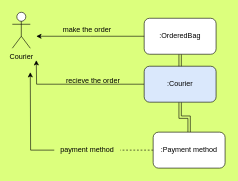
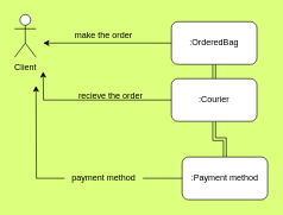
- <mxCell id="2" value="Courier" style="shape=umlActor;verticalLabelPosition=bottom;verticalAlign=top;html=1;outlineConnect=0;" vertex="1" parent="1"><mxGeometry x="20" y="20" width="30" height="60" as="geometry" /></mxCell>
+ <mxCell id="2" value="Client" style="shape=umlActor;verticalLabelPosition=bottom;verticalAlign=top;html=1;outlineConnect=0;" vertex="1" parent="1"><mxGeometry x="20" y="20" width="30" height="60" as="geometry" /></mxCell>
- <mxCell id="5" value=":Courier" style="rounded=1;whiteSpace=wrap;html=1;fillColor=#dae8fc;" vertex="1" parent="1"><mxGeometry x="240" y="110" width="120" height="60" as="geometry" /></mxCell>
+ <mxCell id="5" value=":Courier" style="rounded=1;whiteSpace=wrap;html=1;" vertex="1" parent="1"><mxGeometry x="240" y="110" width="120" height="60" as="geometry" /></mxCell>
- <mxCell id="14" value="" style="edgeStyle=orthogonalEdgeStyle;rounded=0;orthogonalLoop=1;jettySize=auto;html=1;endArrow=none;dashed=1;" edge="1" parent="1" source="9" target="13"><mxGeometry relative="1" as="geometry"><mxPoint x="50" y="120" as="targetPoint" /><mxPoint x="240" y="250" as="sourcePoint" /></mxGeometry></mxCell>
+ <mxCell id="14" value="" style="edgeStyle=orthogonalEdgeStyle;rounded=0;orthogonalLoop=1;jettySize=auto;html=1;endArrow=none;" edge="1" parent="1" source="9" target="13"><mxGeometry relative="1" as="geometry"><mxPoint x="50" y="120" as="targetPoint" /><mxPoint x="240" y="250" as="sourcePoint" /></mxGeometry></mxCell>
